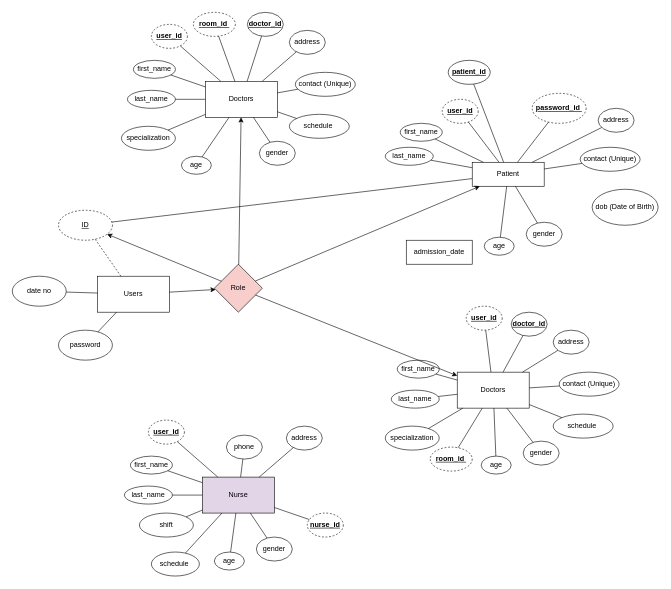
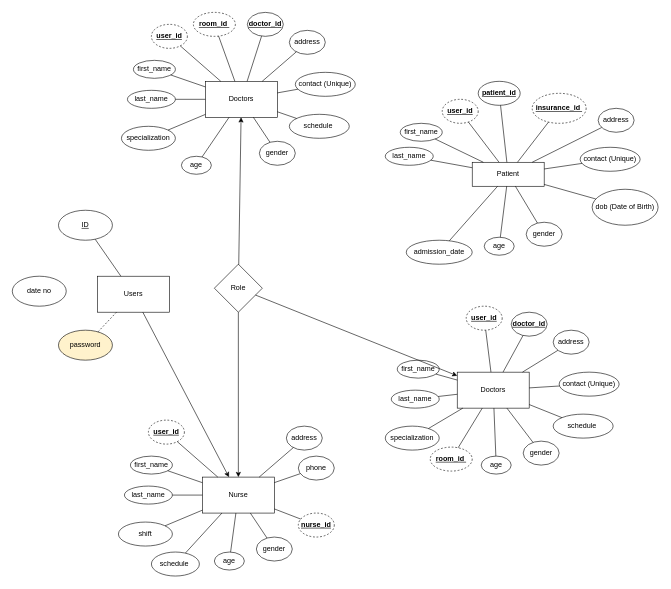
- <mxCell id="34" value="&lt;span style=&quot;font-weight: 700; text-align: left; text-wrap: nowrap; text-decoration-line: underline;&quot;&gt;patient_id&lt;/span&gt;" style="ellipse;whiteSpace=wrap;html=1;strokeColor=default;" vertex="1" parent="1"><mxGeometry x="747" y="100" width="70" height="40" as="geometry" /></mxCell>
+ <mxCell id="34" value="&lt;span style=&quot;font-weight: 700; text-align: left; text-wrap: nowrap; text-decoration-line: underline;&quot;&gt;patient_id&lt;/span&gt;" style="ellipse;whiteSpace=wrap;html=1;strokeColor=default;" vertex="1" parent="1"><mxGeometry x="797" y="135" width="70" height="40" as="geometry" /></mxCell>
- <mxCell id="35" value="&lt;span style=&quot;font-weight: 700; text-align: left; text-wrap: nowrap; text-decoration-line: underline;&quot;&gt;password_id&amp;nbsp;&lt;/span&gt;" style="ellipse;whiteSpace=wrap;html=1;strokeColor=default;dashed=1;" vertex="1" parent="1"><mxGeometry x="887" y="155" width="90" height="50" as="geometry" /></mxCell>
+ <mxCell id="35" value="&lt;span style=&quot;font-weight: 700; text-align: left; text-wrap: nowrap; text-decoration-line: underline;&quot;&gt;insurance_id&amp;nbsp;&lt;/span&gt;" style="ellipse;whiteSpace=wrap;html=1;strokeColor=default;dashed=1;" vertex="1" parent="1"><mxGeometry x="887" y="155" width="90" height="50" as="geometry" /></mxCell>
- <mxCell id="51" value="" style="endArrow=none;html=1;rounded=0;" edge="1" parent="1" source="33" target="5"><mxGeometry width="50" height="50" relative="1" as="geometry"><mxPoint x="597" y="375" as="sourcePoint" /><mxPoint x="717" y="355" as="targetPoint" /></mxGeometry></mxCell>
+ <mxCell id="51" value="" style="endArrow=none;html=1;rounded=0;" edge="1" parent="1" source="33" target="39"><mxGeometry width="50" height="50" relative="1" as="geometry"><mxPoint x="597" y="375" as="sourcePoint" /><mxPoint x="717" y="355" as="targetPoint" /></mxGeometry></mxCell>
+ <mxCell id="78" value="" style="endArrow=none;html=1;rounded=0;" edge="1" parent="1" source="74" target="33"><mxGeometry width="50" height="50" relative="1" as="geometry"><mxPoint x="467" y="345" as="sourcePoint" /><mxPoint x="517" y="295" as="targetPoint" /></mxGeometry></mxCell>
- <mxCell id="5" value="&lt;u&gt;ID&lt;/u&gt;" style="ellipse;whiteSpace=wrap;html=1;dashed=1;" vertex="1" parent="1"><mxGeometry x="97" y="350" width="90" height="50" as="geometry" /></mxCell>
+ <mxCell id="5" value="&lt;u&gt;ID&lt;/u&gt;" style="ellipse;whiteSpace=wrap;html=1;" vertex="1" parent="1"><mxGeometry x="97" y="350" width="90" height="50" as="geometry" /></mxCell>
- <mxCell id="104" value="" style="endArrow=classic;html=1;rounded=0;" edge="1" parent="1" source="9" target="33"><mxGeometry width="50" height="50" relative="1" as="geometry"><mxPoint x="527" y="440" as="sourcePoint" /><mxPoint x="577" y="390" as="targetPoint" /></mxGeometry></mxCell>
- <mxCell id="74" value="&lt;span style=&quot;text-align: left; text-wrap: nowrap;&quot;&gt;admission_date&lt;/span&gt;" style="whiteSpace=wrap;html=1;rounded=0;" vertex="1" parent="1"><mxGeometry x="677" y="400" width="110" height="40" as="geometry" /></mxCell>
+ <mxCell id="74" value="&lt;span style=&quot;text-align: left; text-wrap: nowrap;&quot;&gt;admission_date&lt;/span&gt;" style="ellipse;whiteSpace=wrap;html=1;" vertex="1" parent="1"><mxGeometry x="677" y="400" width="110" height="40" as="geometry" /></mxCell>
- <mxCell id="6" value="" style="endArrow=none;html=1;rounded=0;dashed=1;" edge="1" parent="1" source="3" target="5"><mxGeometry width="50" height="50" relative="1" as="geometry"><mxPoint x="267" y="510" as="sourcePoint" /><mxPoint x="317" y="460" as="targetPoint" /></mxGeometry></mxCell>
+ <mxCell id="6" value="" style="endArrow=none;html=1;rounded=0;" edge="1" parent="1" source="3" target="5"><mxGeometry width="50" height="50" relative="1" as="geometry"><mxPoint x="267" y="510" as="sourcePoint" /><mxPoint x="317" y="460" as="targetPoint" /></mxGeometry></mxCell>
- <mxCell id="102" value="" style="endArrow=classic;html=1;rounded=0;" edge="1" parent="1" source="9" target="5"><mxGeometry width="50" height="50" relative="1" as="geometry"><mxPoint x="517" y="620" as="sourcePoint" /><mxPoint x="567" y="570" as="targetPoint" /></mxGeometry></mxCell>
+ <mxCell id="102" value="" style="endArrow=classic;html=1;rounded=0;" edge="1" parent="1" source="9" target="54"><mxGeometry width="50" height="50" relative="1" as="geometry"><mxPoint x="517" y="620" as="sourcePoint" /><mxPoint x="567" y="570" as="targetPoint" /></mxGeometry></mxCell>
- <mxCell id="9" value="Role" style="rhombus;whiteSpace=wrap;html=1;fillColor=#f8cecc;" vertex="1" parent="1"><mxGeometry x="357" y="440" width="80" height="80" as="geometry" /></mxCell>
+ <mxCell id="9" value="Role" style="rhombus;whiteSpace=wrap;html=1;" vertex="1" parent="1"><mxGeometry x="357" y="440" width="80" height="80" as="geometry" /></mxCell>
- <mxCell id="31" value="" style="endArrow=classic;html=1;rounded=0;" edge="1" parent="1" source="3" target="9"><mxGeometry width="50" height="50" relative="1" as="geometry"><mxPoint x="287" y="510" as="sourcePoint" /><mxPoint x="337" y="460" as="targetPoint" /></mxGeometry></mxCell>
+ <mxCell id="31" value="" style="endArrow=classic;html=1;rounded=0;" edge="1" parent="1" source="3" target="54"><mxGeometry width="50" height="50" relative="1" as="geometry"><mxPoint x="287" y="510" as="sourcePoint" /><mxPoint x="337" y="460" as="targetPoint" /></mxGeometry></mxCell>
- <mxCell id="8" value="" style="endArrow=none;html=1;rounded=0;" edge="1" parent="1" source="3" target="2"><mxGeometry width="50" height="50" relative="1" as="geometry"><mxPoint x="241" y="480" as="sourcePoint" /><mxPoint x="235" y="430" as="targetPoint" /></mxGeometry></mxCell>
- <mxCell id="7" value="" style="endArrow=none;html=1;rounded=0;" edge="1" parent="1" source="3" target="4"><mxGeometry width="50" height="50" relative="1" as="geometry"><mxPoint x="231" y="470" as="sourcePoint" /><mxPoint x="225" y="420" as="targetPoint" /></mxGeometry></mxCell>
+ <mxCell id="7" value="" style="endArrow=none;html=1;rounded=0;dashed=1;" edge="1" parent="1" source="3" target="4"><mxGeometry width="50" height="50" relative="1" as="geometry"><mxPoint x="231" y="470" as="sourcePoint" /><mxPoint x="225" y="420" as="targetPoint" /></mxGeometry></mxCell>
- <mxCell id="4" value="password" style="ellipse;whiteSpace=wrap;html=1;" vertex="1" parent="1"><mxGeometry x="97" y="550" width="90" height="50" as="geometry" /></mxCell>
+ <mxCell id="4" value="password" style="ellipse;whiteSpace=wrap;html=1;fillColor=#fff2cc;" vertex="1" parent="1"><mxGeometry x="97" y="550" width="90" height="50" as="geometry" /></mxCell>
- <mxCell id="62" value="&lt;span style=&quot;text-align: left; text-wrap: nowrap;&quot;&gt;phone&lt;/span&gt;" style="ellipse;whiteSpace=wrap;html=1;" vertex="1" parent="1"><mxGeometry x="377" y="725" width="60" height="40" as="geometry" /></mxCell>
+ <mxCell id="62" value="&lt;span style=&quot;text-align: left; text-wrap: nowrap;&quot;&gt;phone&lt;/span&gt;" style="ellipse;whiteSpace=wrap;html=1;" vertex="1" parent="1"><mxGeometry x="497" y="760" width="60" height="40" as="geometry" /></mxCell>
- <mxCell id="54" value="Nurse" style="rounded=0;whiteSpace=wrap;html=1;fillColor=#e1d5e7;" vertex="1" parent="1"><mxGeometry x="337" y="795" width="120" height="60" as="geometry" /></mxCell>
+ <mxCell id="54" value="Nurse" style="rounded=0;whiteSpace=wrap;html=1;" vertex="1" parent="1"><mxGeometry x="337" y="795" width="120" height="60" as="geometry" /></mxCell>
- <mxCell id="59" value="&lt;span style=&quot;text-align: left; text-wrap: nowrap;&quot;&gt;shift&lt;/span&gt;" style="ellipse;whiteSpace=wrap;html=1;" vertex="1" parent="1"><mxGeometry x="232" y="855" width="90" height="40" as="geometry" /></mxCell>
+ <mxCell id="59" value="&lt;span style=&quot;text-align: left; text-wrap: nowrap;&quot;&gt;shift&lt;/span&gt;" style="ellipse;whiteSpace=wrap;html=1;" vertex="1" parent="1"><mxGeometry x="197" y="870" width="90" height="40" as="geometry" /></mxCell>
- <mxCell id="55" value="&lt;span style=&quot;font-weight: 700; text-align: left; text-wrap: nowrap; text-decoration-line: underline;&quot;&gt;nurse_id&lt;/span&gt;" style="ellipse;whiteSpace=wrap;html=1;strokeColor=default;dashed=1;" vertex="1" parent="1"><mxGeometry x="512" y="855" width="60" height="40" as="geometry" /></mxCell>
+ <mxCell id="55" value="&lt;span style=&quot;font-weight: 700; text-align: left; text-wrap: nowrap; text-decoration-line: underline;&quot;&gt;nurse_id&lt;/span&gt;" style="ellipse;whiteSpace=wrap;html=1;strokeColor=default;dashed=1;" vertex="1" parent="1"><mxGeometry x="497" y="855" width="60" height="40" as="geometry" /></mxCell>
